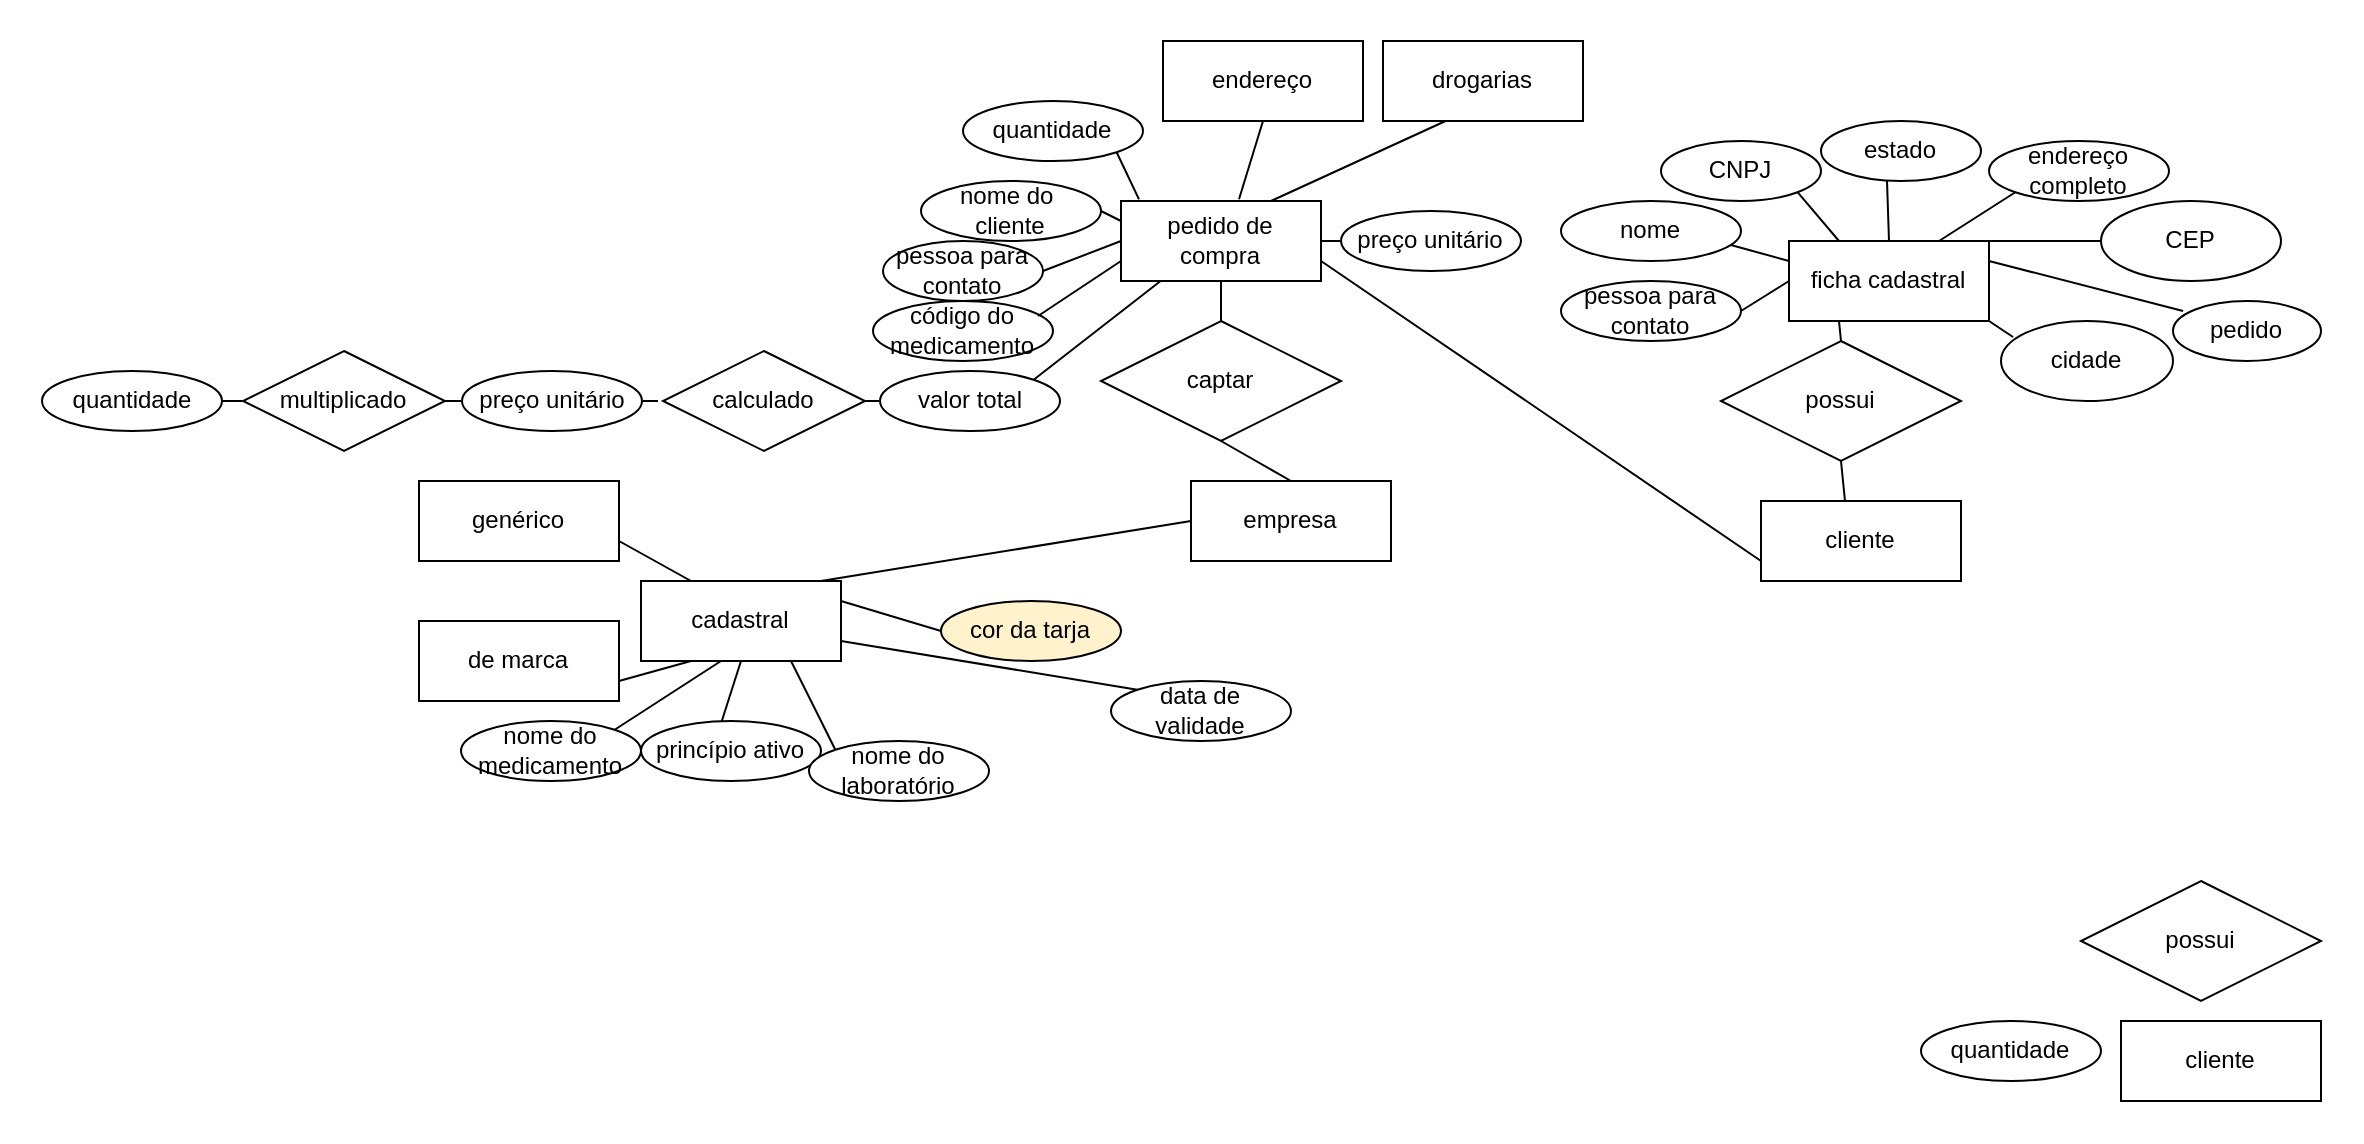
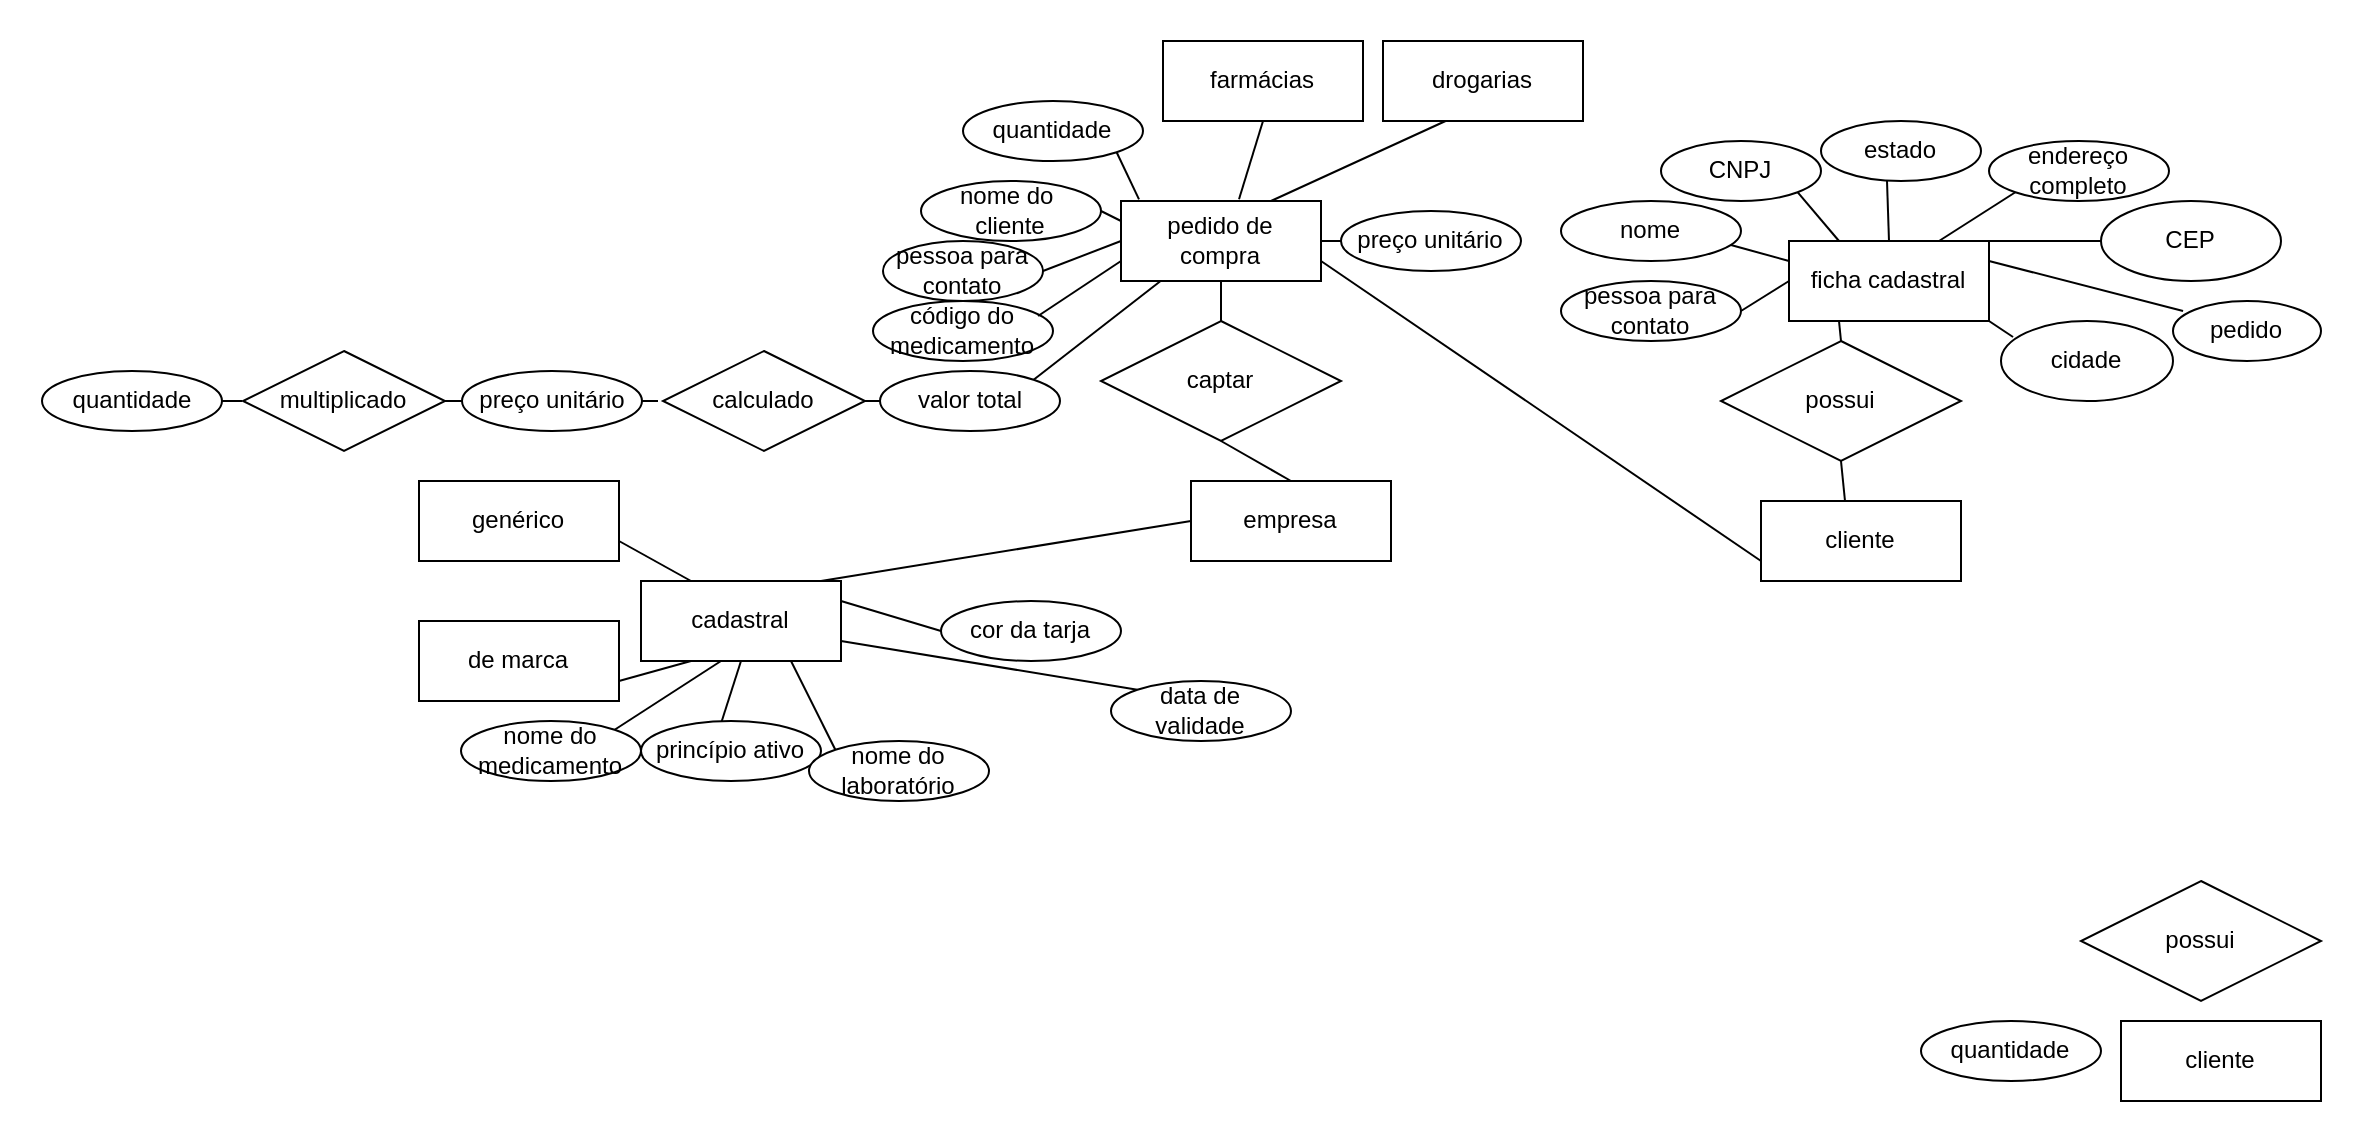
- <mxCell id="11" value="endereço" style="whiteSpace=wrap;html=1;align=center;" vertex="1" parent="1"><mxGeometry x="581" y="20" width="100" height="40" as="geometry" /></mxCell>
+ <mxCell id="11" value="farmácias" style="whiteSpace=wrap;html=1;align=center;" vertex="1" parent="1"><mxGeometry x="581" y="20" width="100" height="40" as="geometry" /></mxCell>
- <mxCell id="65" value="cor da tarja" style="ellipse;whiteSpace=wrap;html=1;align=center;fillColor=#fff2cc;" vertex="1" parent="1"><mxGeometry x="470" y="300" width="90" height="30" as="geometry" /></mxCell>
+ <mxCell id="65" value="cor da tarja" style="ellipse;whiteSpace=wrap;html=1;align=center;" vertex="1" parent="1"><mxGeometry x="470" y="300" width="90" height="30" as="geometry" /></mxCell>
